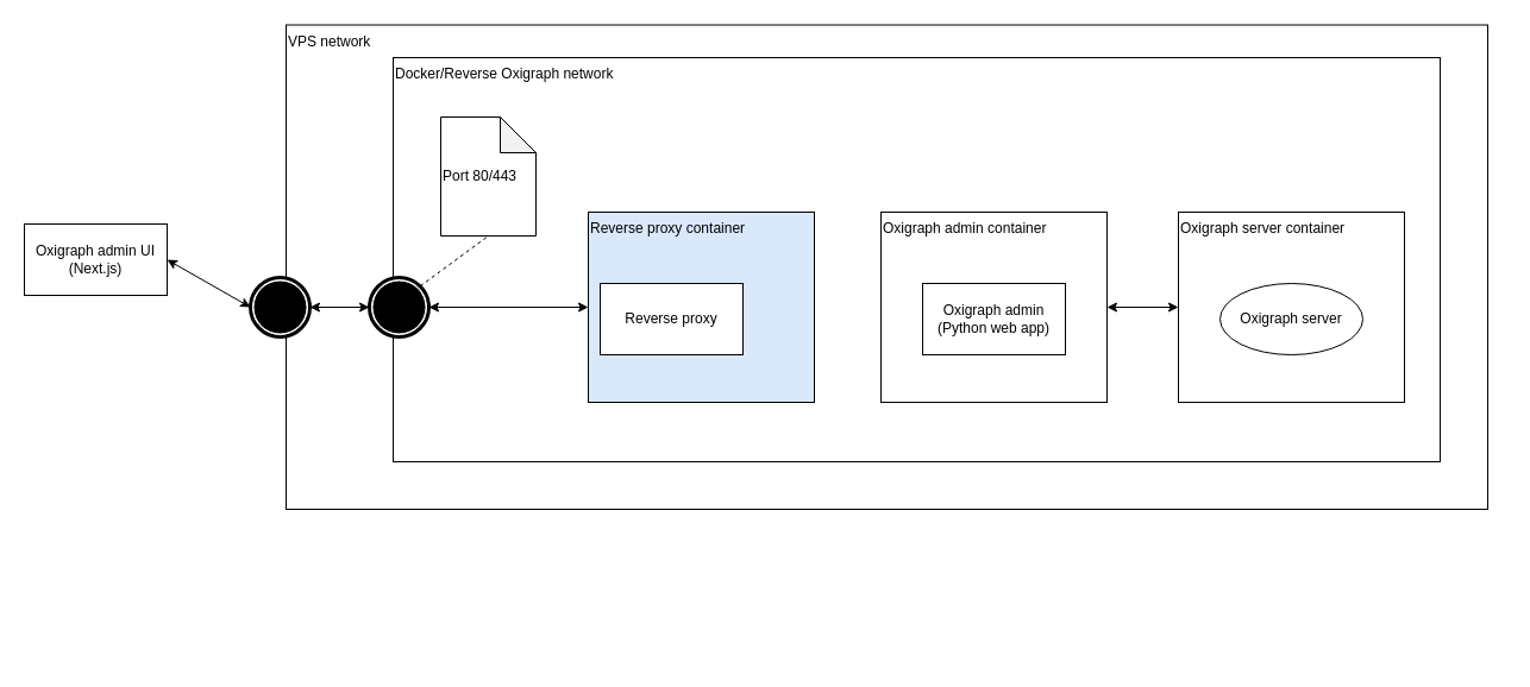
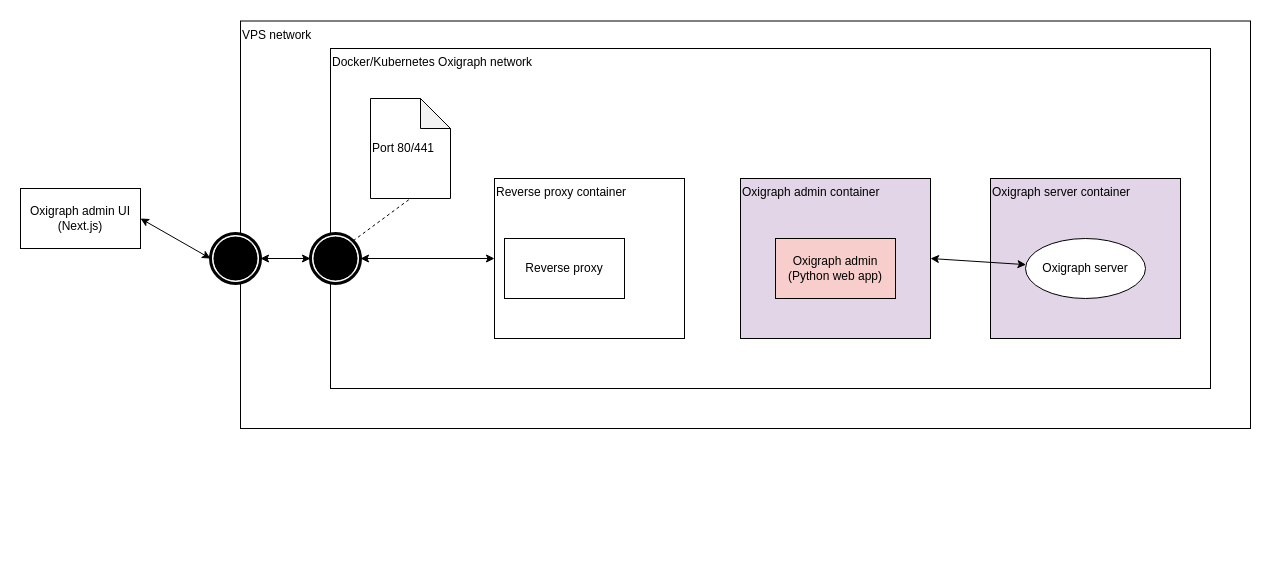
- <mxCell id="5" value="Docker/Reverse Oxigraph network" style="rounded=0;whiteSpace=wrap;html=1;align=left;verticalAlign=top;" vertex="1" parent="3"><mxGeometry x="20" width="880" height="340" as="geometry" /></mxCell>
+ <mxCell id="5" value="Docker/Kubernetes Oxigraph network" style="rounded=0;whiteSpace=wrap;html=1;align=left;verticalAlign=top;" vertex="1" parent="3"><mxGeometry x="20" width="880" height="340" as="geometry" /></mxCell>
- <mxCell id="13" value="Port 80/443" style="shape=note;whiteSpace=wrap;html=1;backgroundOutline=1;darkOpacity=0.05;align=left;" vertex="1" parent="3"><mxGeometry x="60" y="50" width="80" height="100" as="geometry" /></mxCell>
+ <mxCell id="13" value="Port 80/441" style="shape=note;whiteSpace=wrap;html=1;backgroundOutline=1;darkOpacity=0.05;align=left;" vertex="1" parent="3"><mxGeometry x="60" y="50" width="80" height="100" as="geometry" /></mxCell>
- <mxCell id="18" value="Reverse proxy container" style="rounded=0;whiteSpace=wrap;html=1;align=left;verticalAlign=top;fillColor=#dae8fc;" vertex="1" parent="17"><mxGeometry width="190" height="160" as="geometry" /></mxCell>
+ <mxCell id="18" value="Reverse proxy container" style="rounded=0;whiteSpace=wrap;html=1;align=left;verticalAlign=top;" vertex="1" parent="17"><mxGeometry width="190" height="160" as="geometry" /></mxCell>
- <mxCell id="11" value="Oxigraph admin container" style="rounded=0;whiteSpace=wrap;html=1;align=left;verticalAlign=top;" vertex="1" parent="10"><mxGeometry width="190" height="160" as="geometry" /></mxCell>
+ <mxCell id="11" value="Oxigraph admin container" style="rounded=0;whiteSpace=wrap;html=1;align=left;verticalAlign=top;fillColor=#e1d5e7;" vertex="1" parent="10"><mxGeometry width="190" height="160" as="geometry" /></mxCell>
- <mxCell id="8" value="Oxigraph server container" style="rounded=0;whiteSpace=wrap;html=1;align=left;verticalAlign=top;" vertex="1" parent="7"><mxGeometry width="190" height="160" as="geometry" /></mxCell>
+ <mxCell id="8" value="Oxigraph server container" style="rounded=0;whiteSpace=wrap;html=1;align=left;verticalAlign=top;fillColor=#e1d5e7;" vertex="1" parent="7"><mxGeometry width="190" height="160" as="geometry" /></mxCell>
- <mxCell id="15" value="" style="endArrow=classic;startArrow=classic;html=1;entryX=0;entryY=0.5;entryDx=0;entryDy=0;exitX=1;exitY=0.5;exitDx=0;exitDy=0;" edge="1" parent="3" source="11" target="8"><mxGeometry width="50" height="50" as="geometry"><mxPoint x="460" y="210" as="sourcePoint" /><mxPoint x="400" y="300" as="targetPoint" /></mxGeometry></mxCell>
+ <mxCell id="15" value="" style="endArrow=classic;startArrow=classic;html=1;exitX=1;exitY=0.5;exitDx=0;exitDy=0;" edge="1" parent="3" source="11" target="9"><mxGeometry width="50" height="50" as="geometry"><mxPoint x="460" y="210" as="sourcePoint" /><mxPoint x="400" y="300" as="targetPoint" /></mxGeometry></mxCell>
- <mxCell id="12" value="Oxigraph admin&lt;br&gt;(Python web app)" style="rounded=0;whiteSpace=wrap;html=1;" vertex="1" parent="10"><mxGeometry x="35" y="60" width="120" height="60" as="geometry" /></mxCell>
+ <mxCell id="12" value="Oxigraph admin&lt;br&gt;(Python web app)" style="rounded=0;whiteSpace=wrap;html=1;fillColor=#f8cecc;" vertex="1" parent="10"><mxGeometry x="35" y="60" width="120" height="60" as="geometry" /></mxCell>
